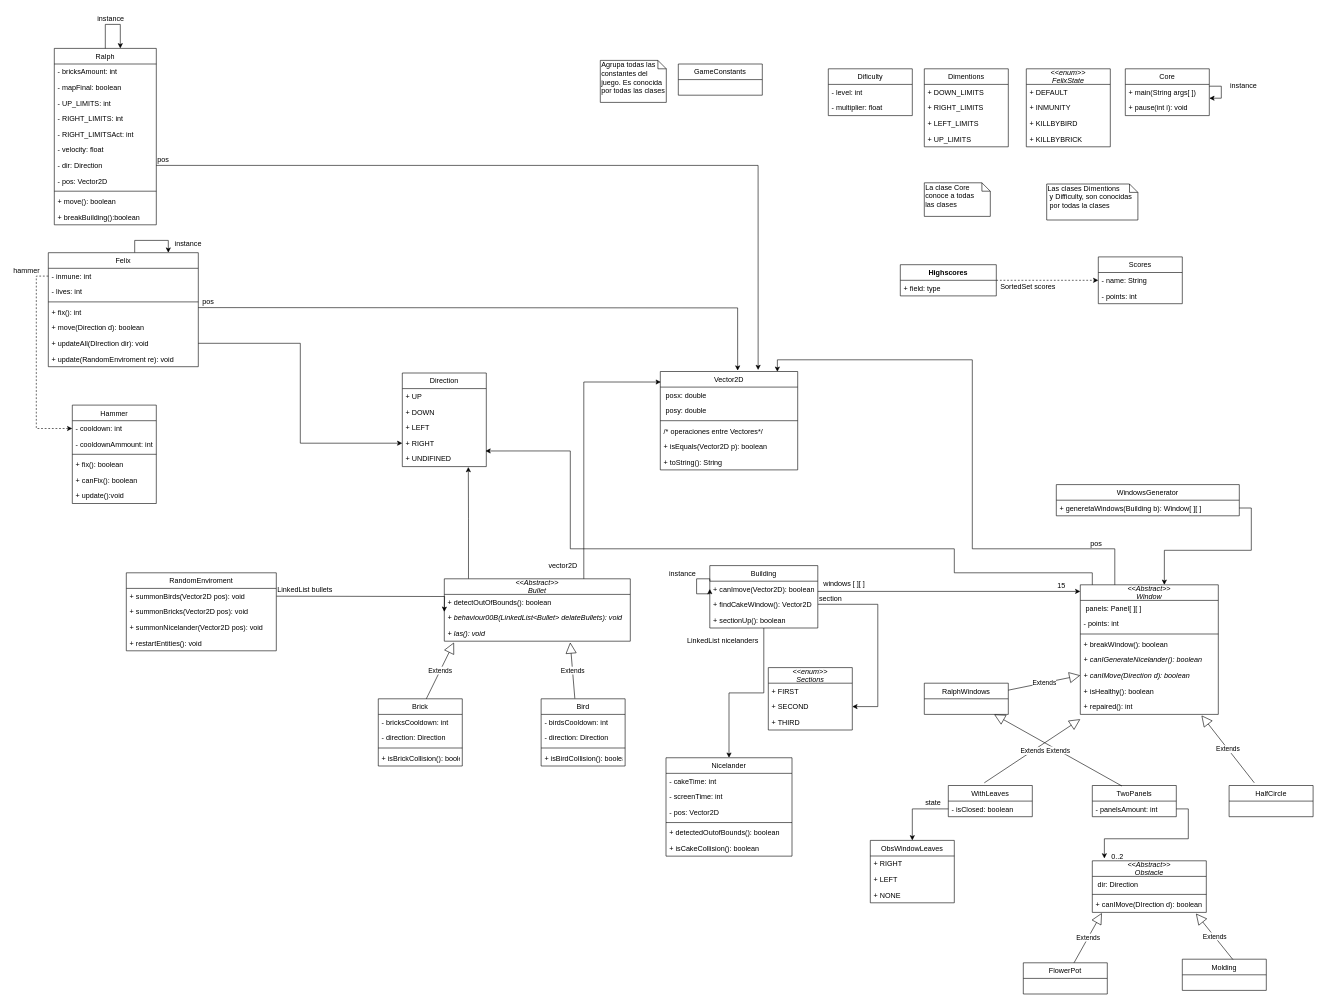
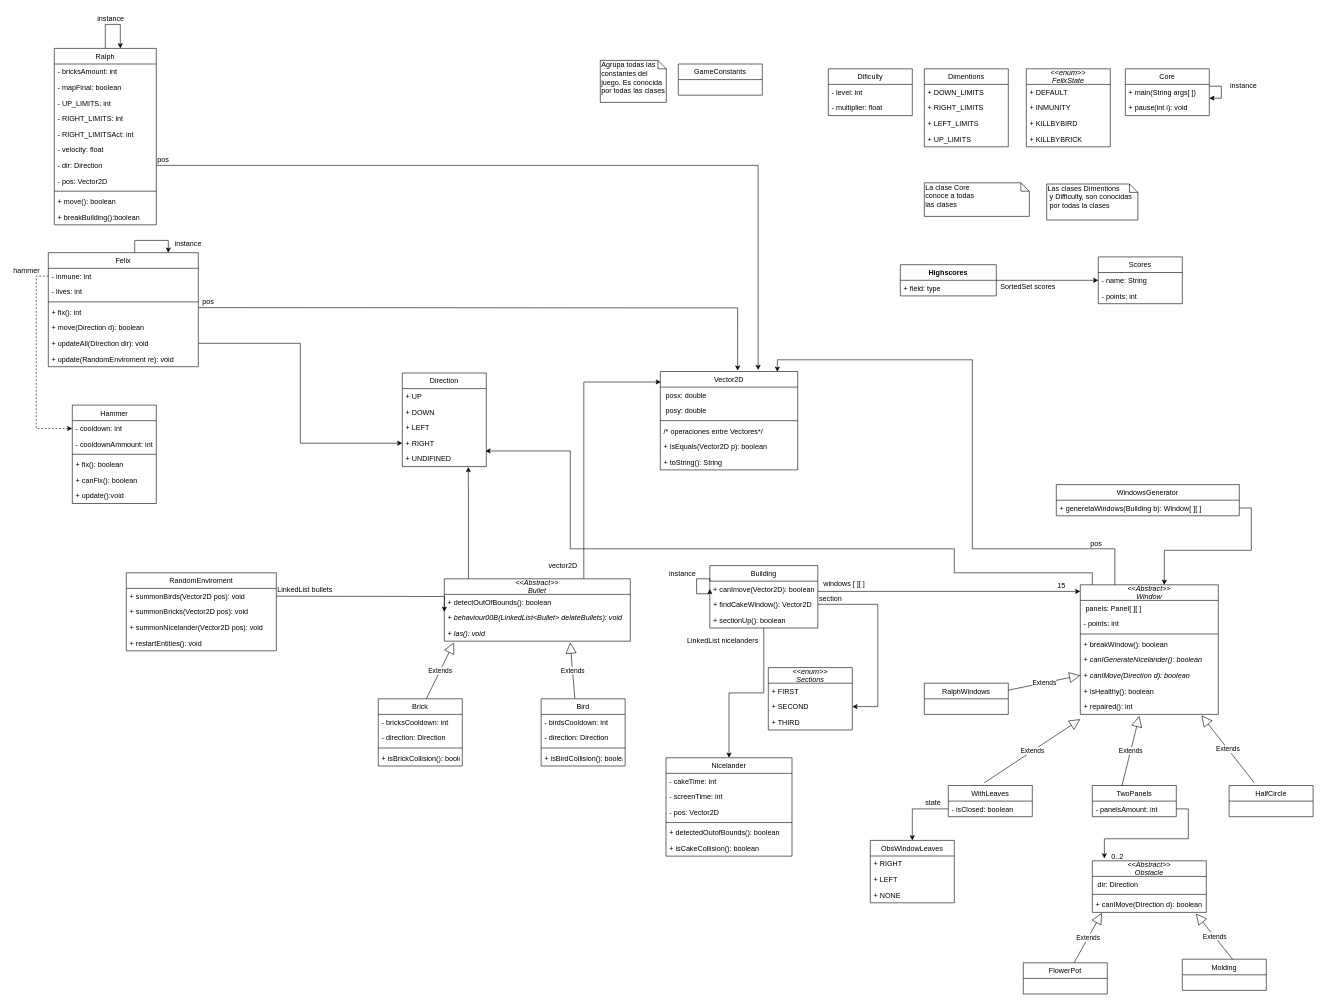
- <mxCell id="172" value="&lt;span style=&quot;white-space: nowrap&quot;&gt;&lt;font style=&quot;font-size: 12px&quot;&gt;La clase Core&amp;nbsp;&lt;br&gt;conoce a todas &lt;br&gt;las clases&lt;/font&gt;&lt;/span&gt;" style="shape=note;whiteSpace=wrap;html=1;size=14;verticalAlign=top;align=left;spacingTop=-6;" vertex="1" parent="1"><mxGeometry x="1540" y="304" width="110" height="56" as="geometry" /></mxCell>
+ <mxCell id="172" value="&lt;span style=&quot;white-space: nowrap&quot;&gt;&lt;font style=&quot;font-size: 12px&quot;&gt;La clase Core&amp;nbsp;&lt;br&gt;conoce a todas &lt;br&gt;las clases&lt;/font&gt;&lt;/span&gt;" style="shape=note;whiteSpace=wrap;html=1;size=14;verticalAlign=top;align=left;spacingTop=-6;" vertex="1" parent="1"><mxGeometry x="1540" y="304" width="175" height="56" as="geometry" /></mxCell>
- <mxCell id="165" style="edgeStyle=orthogonalEdgeStyle;rounded=0;orthogonalLoop=1;jettySize=auto;html=1;dashed=1;" edge="1" parent="1" source="166" target="146"><mxGeometry relative="1" as="geometry" /></mxCell>
+ <mxCell id="165" style="edgeStyle=orthogonalEdgeStyle;rounded=0;orthogonalLoop=1;jettySize=auto;html=1;" edge="1" parent="1" source="166" target="146"><mxGeometry relative="1" as="geometry" /></mxCell>
- <mxCell id="50" value="Extends" style="endArrow=block;endSize=16;endFill=0;html=1;exitX=0.352;exitY=0.016;exitDx=0;exitDy=0;exitPerimeter=0;" edge="1" parent="1" source="30" target="154"><mxGeometry width="160" relative="1" as="geometry"><mxPoint x="1870" y="1304" as="sourcePoint" /><mxPoint x="2020" y="1304" as="targetPoint" /></mxGeometry></mxCell>
+ <mxCell id="50" value="Extends" style="endArrow=block;endSize=16;endFill=0;html=1;entryX=0.428;entryY=1.096;entryDx=0;entryDy=0;entryPerimeter=0;exitX=0.352;exitY=0.016;exitDx=0;exitDy=0;exitPerimeter=0;" edge="1" parent="1" source="30" target="24"><mxGeometry width="160" relative="1" as="geometry"><mxPoint x="1870" y="1304" as="sourcePoint" /><mxPoint x="2020" y="1304" as="targetPoint" /></mxGeometry></mxCell>
